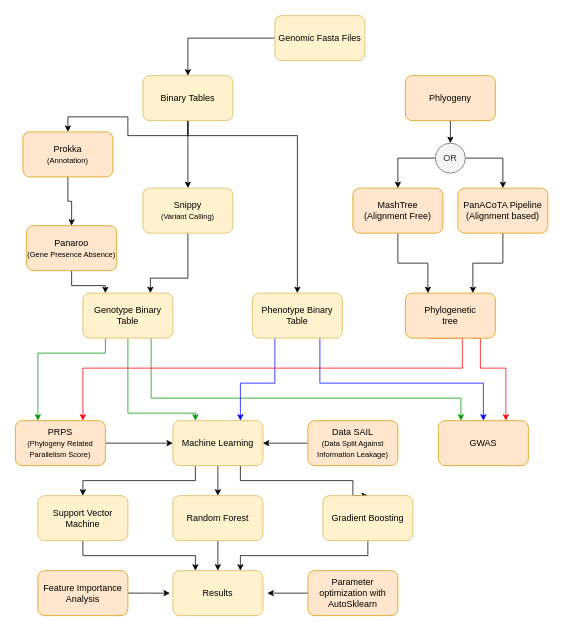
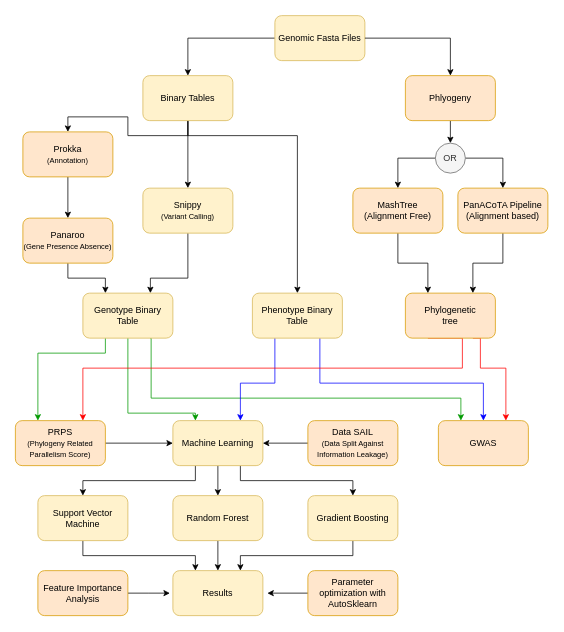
+ <mxCell id="48" style="edgeStyle=orthogonalEdgeStyle;rounded=0;orthogonalLoop=1;jettySize=auto;html=1;exitX=1;exitY=0.5;exitDx=0;exitDy=0;entryX=0.5;entryY=0;entryDx=0;entryDy=0;" edge="1" parent="1" source="45" target="50"><mxGeometry relative="1" as="geometry"><mxPoint x="544" y="50" as="targetPoint" /></mxGeometry></mxCell>
- <mxCell id="11" value="Panaroo&lt;br&gt;&lt;font style=&quot;font-size: 10px;&quot;&gt;(Gene Presence Absence)&lt;/font&gt;" style="whiteSpace=wrap;html=1;rounded=1;fillColor=#ffe6cc;strokeColor=#d79b00;" parent="1" vertex="1"><mxGeometry x="35" y="300" width="120" height="60" as="geometry" /></mxCell>
+ <mxCell id="11" value="Panaroo&lt;br&gt;&lt;font style=&quot;font-size: 10px;&quot;&gt;(Gene Presence Absence)&lt;/font&gt;" style="whiteSpace=wrap;html=1;rounded=1;fillColor=#ffe6cc;strokeColor=#d79b00;" parent="1" vertex="1"><mxGeometry x="30" y="290" width="120" height="60" as="geometry" /></mxCell>
- <mxCell id="36" value="Gradient Boosting" style="rounded=1;whiteSpace=wrap;html=1;fillColor=#fff2cc;strokeColor=#d6b656;" parent="1" vertex="1"><mxGeometry x="430" y="660" width="120" height="60" as="geometry" /></mxCell>
+ <mxCell id="36" value="Gradient Boosting" style="rounded=1;whiteSpace=wrap;html=1;fillColor=#fff2cc;strokeColor=#d6b656;" parent="1" vertex="1"><mxGeometry x="410" y="660" width="120" height="60" as="geometry" /></mxCell>
